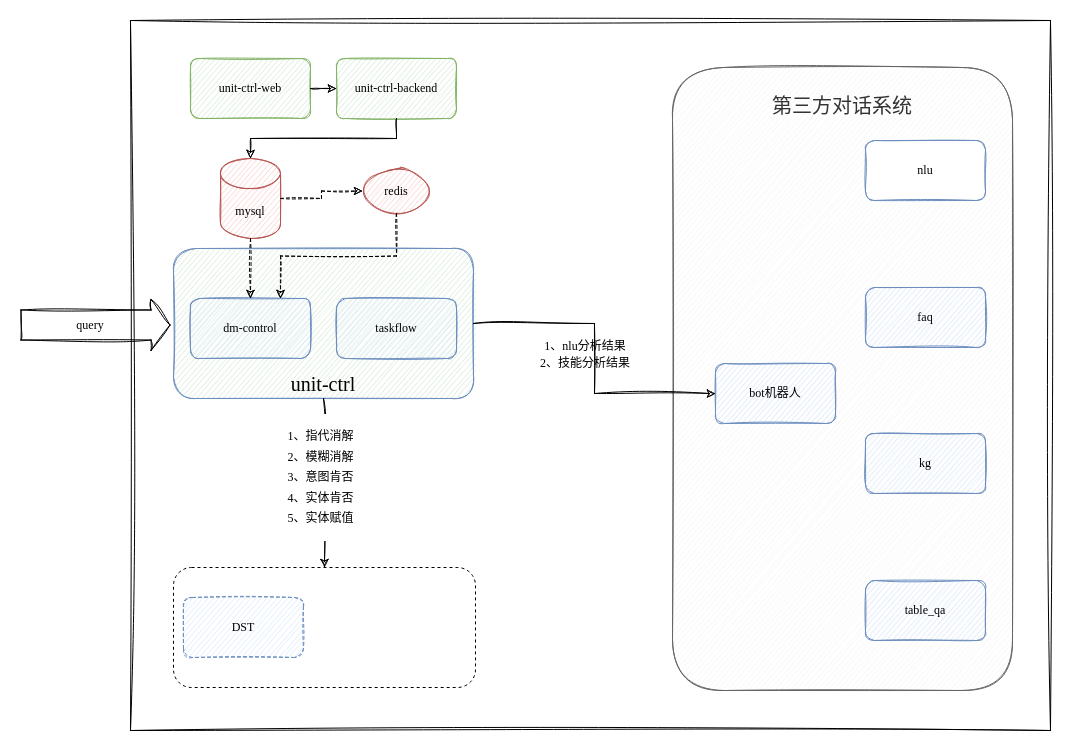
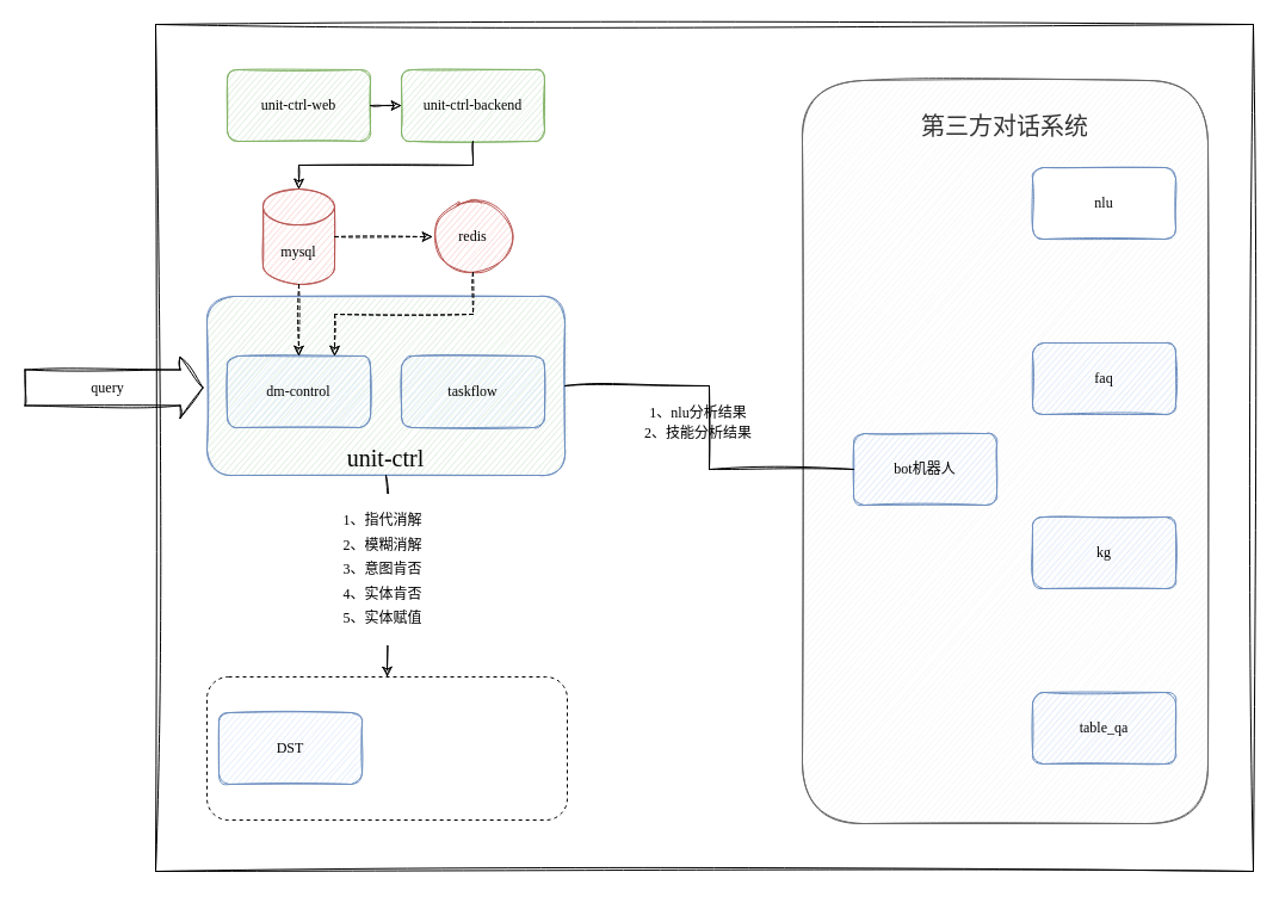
- <mxCell id="9" value="redis" style="ellipse;whiteSpace=wrap;html=1;sketch=1;fillStyle=auto;fontFamily=Comic Sans MS;fillColor=#f8cecc;strokeColor=#b85450;" vertex="1" parent="2"><mxGeometry x="342" y="148" width="68" height="45" as="geometry" /></mxCell>
+ <mxCell id="9" value="redis" style="ellipse;whiteSpace=wrap;html=1;sketch=1;fillStyle=auto;fontFamily=Comic Sans MS;fillColor=#f8cecc;strokeColor=#b85450;" vertex="1" parent="2"><mxGeometry x="342" y="148" width="68" height="60" as="geometry" /></mxCell>
- <mxCell id="20" style="edgeStyle=orthogonalEdgeStyle;rounded=0;sketch=1;hachureGap=4;jiggle=2;orthogonalLoop=1;jettySize=auto;html=1;exitX=1;exitY=0.5;exitDx=0;exitDy=0;fontFamily=Architects Daughter;fontSource=https%3A%2F%2Ffonts.googleapis.com%2Fcss%3Ffamily%3DArchitects%2BDaughter;fontSize=16;" edge="1" parent="2" source="11" target="19"><mxGeometry relative="1" as="geometry" /></mxCell>
+ <mxCell id="20" style="edgeStyle=orthogonalEdgeStyle;rounded=0;sketch=1;hachureGap=4;jiggle=2;orthogonalLoop=1;jettySize=auto;html=1;exitX=1;exitY=0.5;exitDx=0;exitDy=0;fontFamily=Architects Daughter;fontSource=https%3A%2F%2Ffonts.googleapis.com%2Fcss%3Ffamily%3DArchitects%2BDaughter;fontSize=16;endArrow=none;" edge="1" parent="2" source="11" target="19"><mxGeometry relative="1" as="geometry" /></mxCell>
- <mxCell id="23" value="&lt;font face=&quot;Comic Sans MS&quot;&gt;DST&lt;/font&gt;" style="rounded=1;whiteSpace=wrap;html=1;fillColor=#dae8fc;strokeColor=#6c8ebf;fillStyle=auto;sketch=1;dashed=1;" vertex="1" parent="21"><mxGeometry x="10" y="30" width="120" height="60" as="geometry" /></mxCell>
+ <mxCell id="23" value="&lt;font face=&quot;Comic Sans MS&quot;&gt;DST&lt;/font&gt;" style="rounded=1;whiteSpace=wrap;html=1;fillColor=#dae8fc;strokeColor=#6c8ebf;fillStyle=auto;sketch=1;" vertex="1" parent="21"><mxGeometry x="10" y="30" width="120" height="60" as="geometry" /></mxCell>
